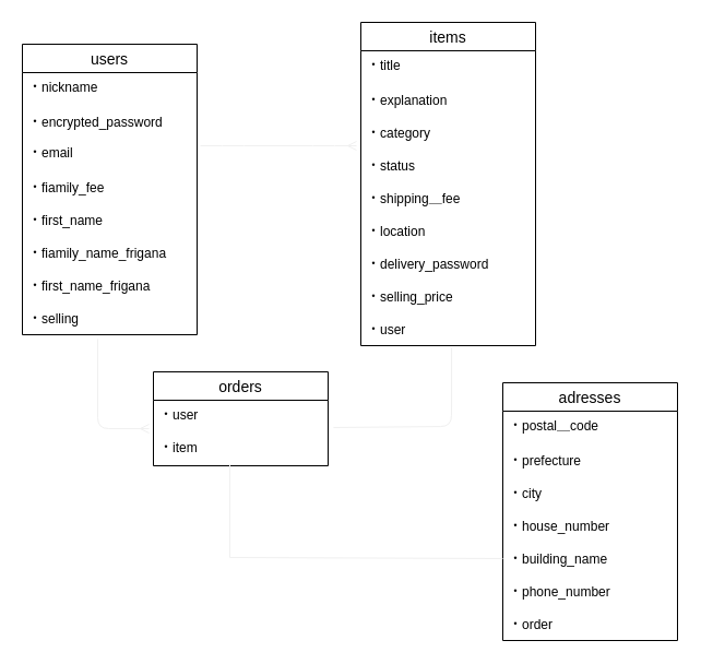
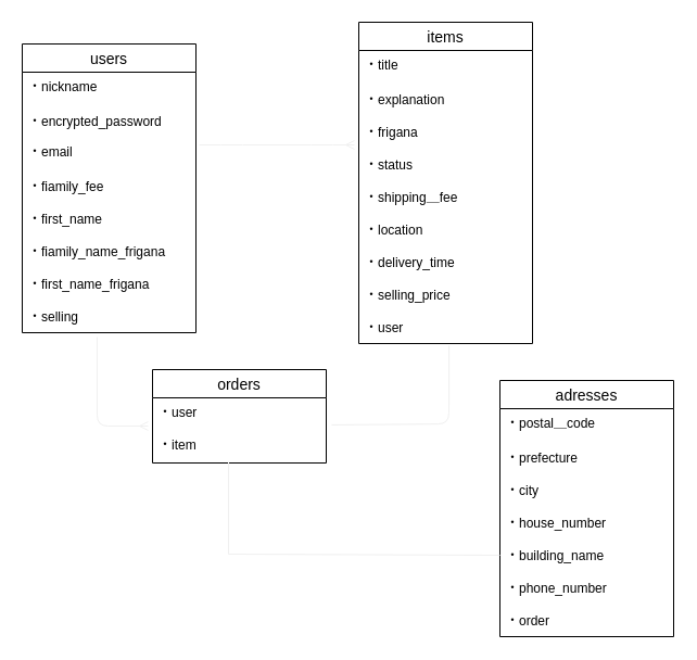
- <mxCell id="14" value="・category" style="text;strokeColor=none;fillColor=none;spacingLeft=4;spacingRight=4;overflow=hidden;rotatable=0;points=[[0,0.5],[1,0.5]];portConstraint=eastwest;fontSize=12;verticalAlign=middle;" vertex="1" parent="11"><mxGeometry y="86" width="160" height="30" as="geometry" /></mxCell>
+ <mxCell id="14" value="・frigana" style="text;strokeColor=none;fillColor=none;spacingLeft=4;spacingRight=4;overflow=hidden;rotatable=0;points=[[0,0.5],[1,0.5]];portConstraint=eastwest;fontSize=12;verticalAlign=middle;" vertex="1" parent="11"><mxGeometry y="86" width="160" height="30" as="geometry" /></mxCell>
- <mxCell id="18" value="・delivery_password" style="text;strokeColor=none;fillColor=none;spacingLeft=4;spacingRight=4;overflow=hidden;rotatable=0;points=[[0,0.5],[1,0.5]];portConstraint=eastwest;fontSize=12;verticalAlign=middle;" vertex="1" parent="11"><mxGeometry y="206" width="160" height="30" as="geometry" /></mxCell>
+ <mxCell id="18" value="・delivery_time" style="text;strokeColor=none;fillColor=none;spacingLeft=4;spacingRight=4;overflow=hidden;rotatable=0;points=[[0,0.5],[1,0.5]];portConstraint=eastwest;fontSize=12;verticalAlign=middle;" vertex="1" parent="11"><mxGeometry y="206" width="160" height="30" as="geometry" /></mxCell>
